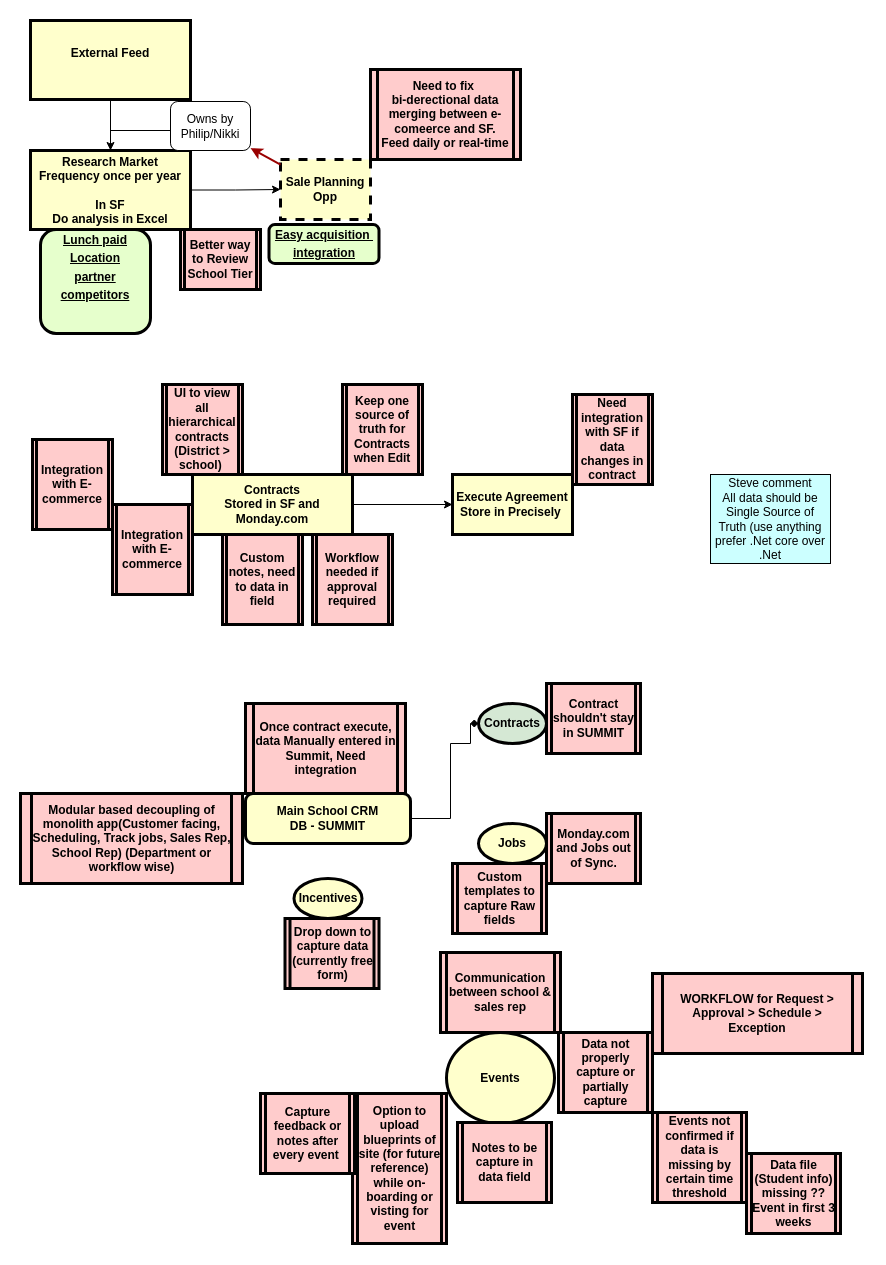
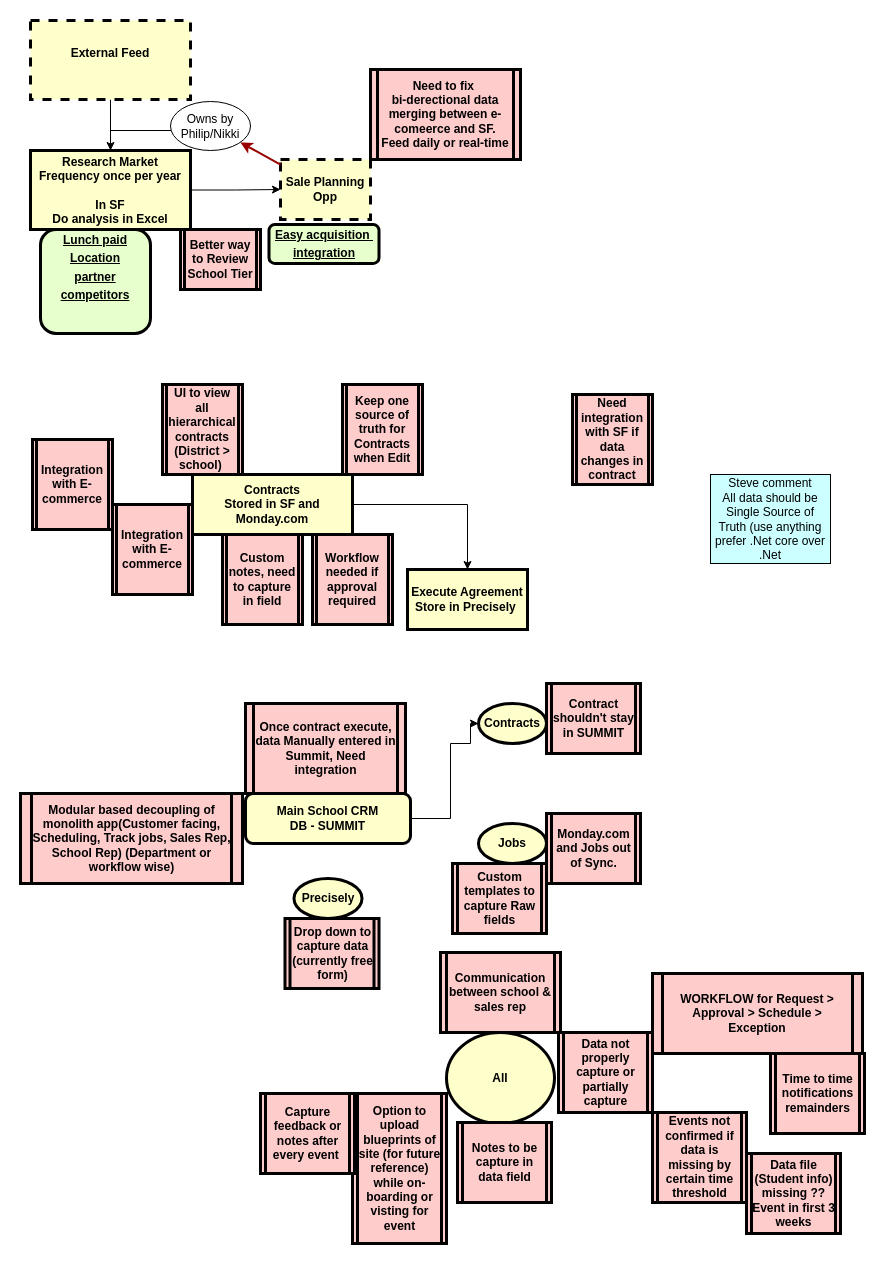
- <mxCell id="11" value="External Feed&#10;" style="whiteSpace=wrap;align=center;verticalAlign=middle;fontStyle=1;strokeWidth=3;fillColor=#FFFFCC" vertex="1" parent="1"><mxGeometry x="30" y="20" width="160" height="79" as="geometry" /></mxCell>
+ <mxCell id="11" value="External Feed&#10;" style="whiteSpace=wrap;align=center;verticalAlign=middle;fontStyle=1;strokeWidth=3;fillColor=#FFFFCC;dashed=1;" vertex="1" parent="1"><mxGeometry x="30" y="20" width="160" height="79" as="geometry" /></mxCell>
- <mxCell id="12" value="Owns by Philip/Nikki" style="whiteSpace=wrap;html=1;rounded=1;" vertex="1" parent="1"><mxGeometry x="170" y="101" width="80" height="49" as="geometry" /></mxCell>
+ <mxCell id="12" value="Owns by Philip/Nikki" style="ellipse;whiteSpace=wrap;html=1;" vertex="1" parent="1"><mxGeometry x="170" y="101" width="80" height="49" as="geometry" /></mxCell>
- <mxCell id="21" value="Execute Agreement&lt;div&gt;Store in Precisely&amp;nbsp;&lt;/div&gt;" style="whiteSpace=wrap;html=1;fillColor=#FFFFCC;fontStyle=1;strokeWidth=3;" vertex="1" parent="1"><mxGeometry x="452" y="474" width="120" height="60" as="geometry" /></mxCell>
+ <mxCell id="21" value="Execute Agreement&lt;div&gt;Store in Precisely&amp;nbsp;&lt;/div&gt;" style="whiteSpace=wrap;html=1;fillColor=#FFFFCC;fontStyle=1;strokeWidth=3;" vertex="1" parent="1"><mxGeometry x="407" y="569" width="120" height="60" as="geometry" /></mxCell>
- <mxCell id="23" value="Custom notes, need to data in field" style="shape=process;whiteSpace=wrap;align=center;verticalAlign=middle;size=0.048;fontStyle=1;strokeWidth=3;fillColor=#FFCCCC" vertex="1" parent="1"><mxGeometry x="222" y="534" width="80" height="90" as="geometry" /></mxCell>
+ <mxCell id="23" value="Custom notes, need to capture in field" style="shape=process;whiteSpace=wrap;align=center;verticalAlign=middle;size=0.048;fontStyle=1;strokeWidth=3;fillColor=#FFCCCC" vertex="1" parent="1"><mxGeometry x="222" y="534" width="80" height="90" as="geometry" /></mxCell>
- <mxCell id="28" value="Contracts" style="ellipse;whiteSpace=wrap;html=1;fillColor=#d5e8d4;fontStyle=1;strokeWidth=3;" vertex="1" parent="1"><mxGeometry x="478" y="703" width="68" height="40" as="geometry" /></mxCell>
+ <mxCell id="28" value="Contracts" style="ellipse;whiteSpace=wrap;html=1;fillColor=#FFFFCC;fontStyle=1;strokeWidth=3;" vertex="1" parent="1"><mxGeometry x="478" y="703" width="68" height="40" as="geometry" /></mxCell>
- <mxCell id="25" value="" style="edgeStyle=orthogonalEdgeStyle;rounded=0;orthogonalLoop=1;jettySize=auto;html=1;entryX=0;entryY=0.5;entryDx=0;entryDy=0;endArrow=diamond;" edge="1" parent="1" source="26" target="28"><mxGeometry relative="1" as="geometry"><mxPoint x="470" y="723" as="targetPoint" /><Array as="points"><mxPoint x="450" y="818" /><mxPoint x="450" y="743" /><mxPoint x="470" y="743" /><mxPoint x="470" y="723" /></Array></mxGeometry></mxCell>
+ <mxCell id="25" value="" style="edgeStyle=orthogonalEdgeStyle;rounded=0;orthogonalLoop=1;jettySize=auto;html=1;entryX=0;entryY=0.5;entryDx=0;entryDy=0;" edge="1" parent="1" source="26" target="28"><mxGeometry relative="1" as="geometry"><mxPoint x="470" y="723" as="targetPoint" /><Array as="points"><mxPoint x="450" y="818" /><mxPoint x="450" y="743" /><mxPoint x="470" y="743" /><mxPoint x="470" y="723" /></Array></mxGeometry></mxCell>
- <mxCell id="33" value="Incentives" style="ellipse;whiteSpace=wrap;html=1;fillColor=#FFFFCC;fontStyle=1;strokeWidth=3;" vertex="1" parent="1"><mxGeometry x="293.5" y="878" width="68" height="40" as="geometry" /></mxCell>
+ <mxCell id="33" value="Precisely" style="ellipse;whiteSpace=wrap;html=1;fillColor=#FFFFCC;fontStyle=1;strokeWidth=3;" vertex="1" parent="1"><mxGeometry x="293.5" y="878" width="68" height="40" as="geometry" /></mxCell>
- <mxCell id="29" value="Events" style="ellipse;whiteSpace=wrap;html=1;fillColor=#FFFFCC;fontStyle=1;strokeWidth=3;" vertex="1" parent="1"><mxGeometry x="446" y="1032" width="108" height="91" as="geometry" /></mxCell>
+ <mxCell id="29" value="All" style="ellipse;whiteSpace=wrap;html=1;fillColor=#FFFFCC;fontStyle=1;strokeWidth=3;" vertex="1" parent="1"><mxGeometry x="446" y="1032" width="108" height="91" as="geometry" /></mxCell>
+ <mxCell id="45" value="Time to time notifications remainders" style="shape=process;whiteSpace=wrap;align=center;verticalAlign=middle;size=0.048;fontStyle=1;strokeWidth=3;fillColor=#FFCCCC" vertex="1" parent="1"><mxGeometry x="770" y="1053" width="94" height="80" as="geometry" /></mxCell>
